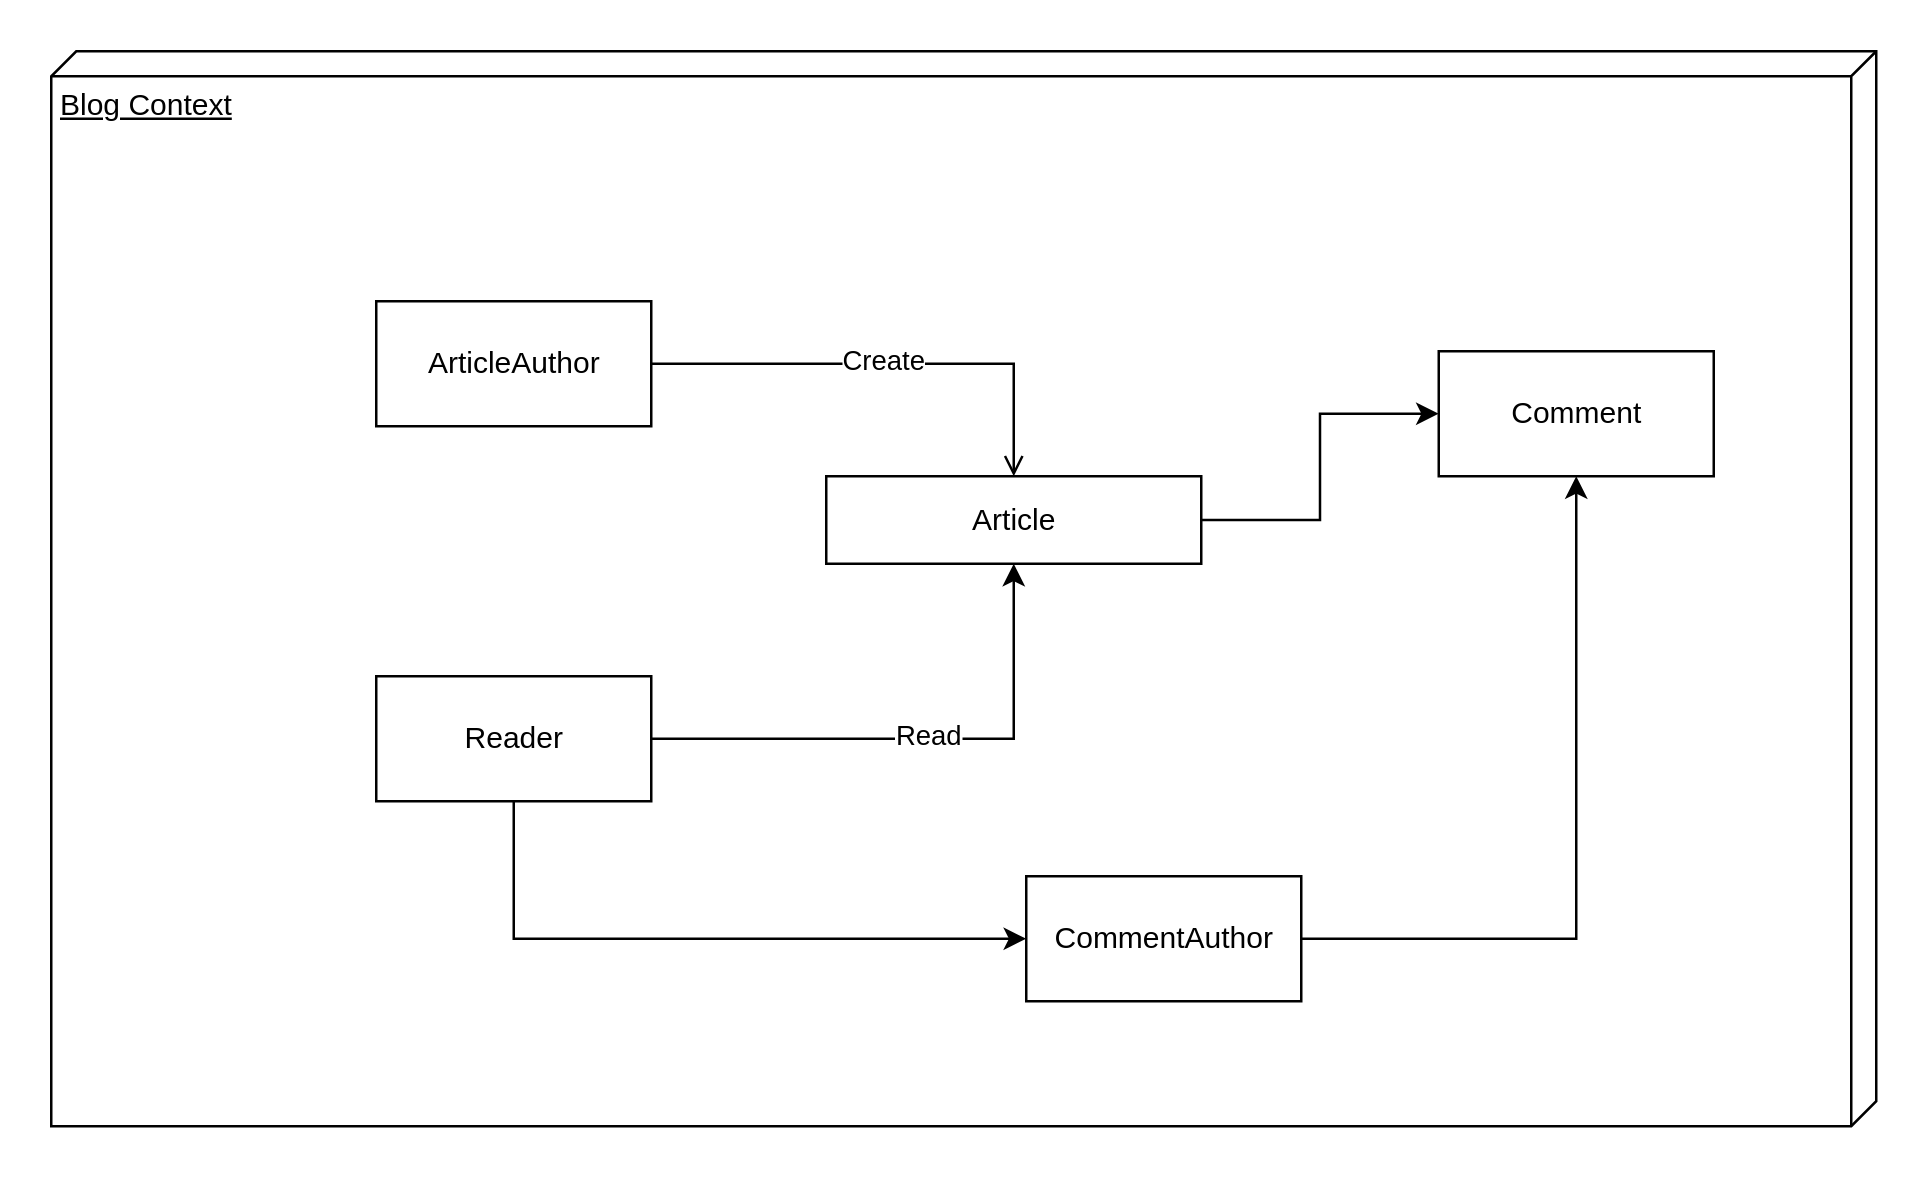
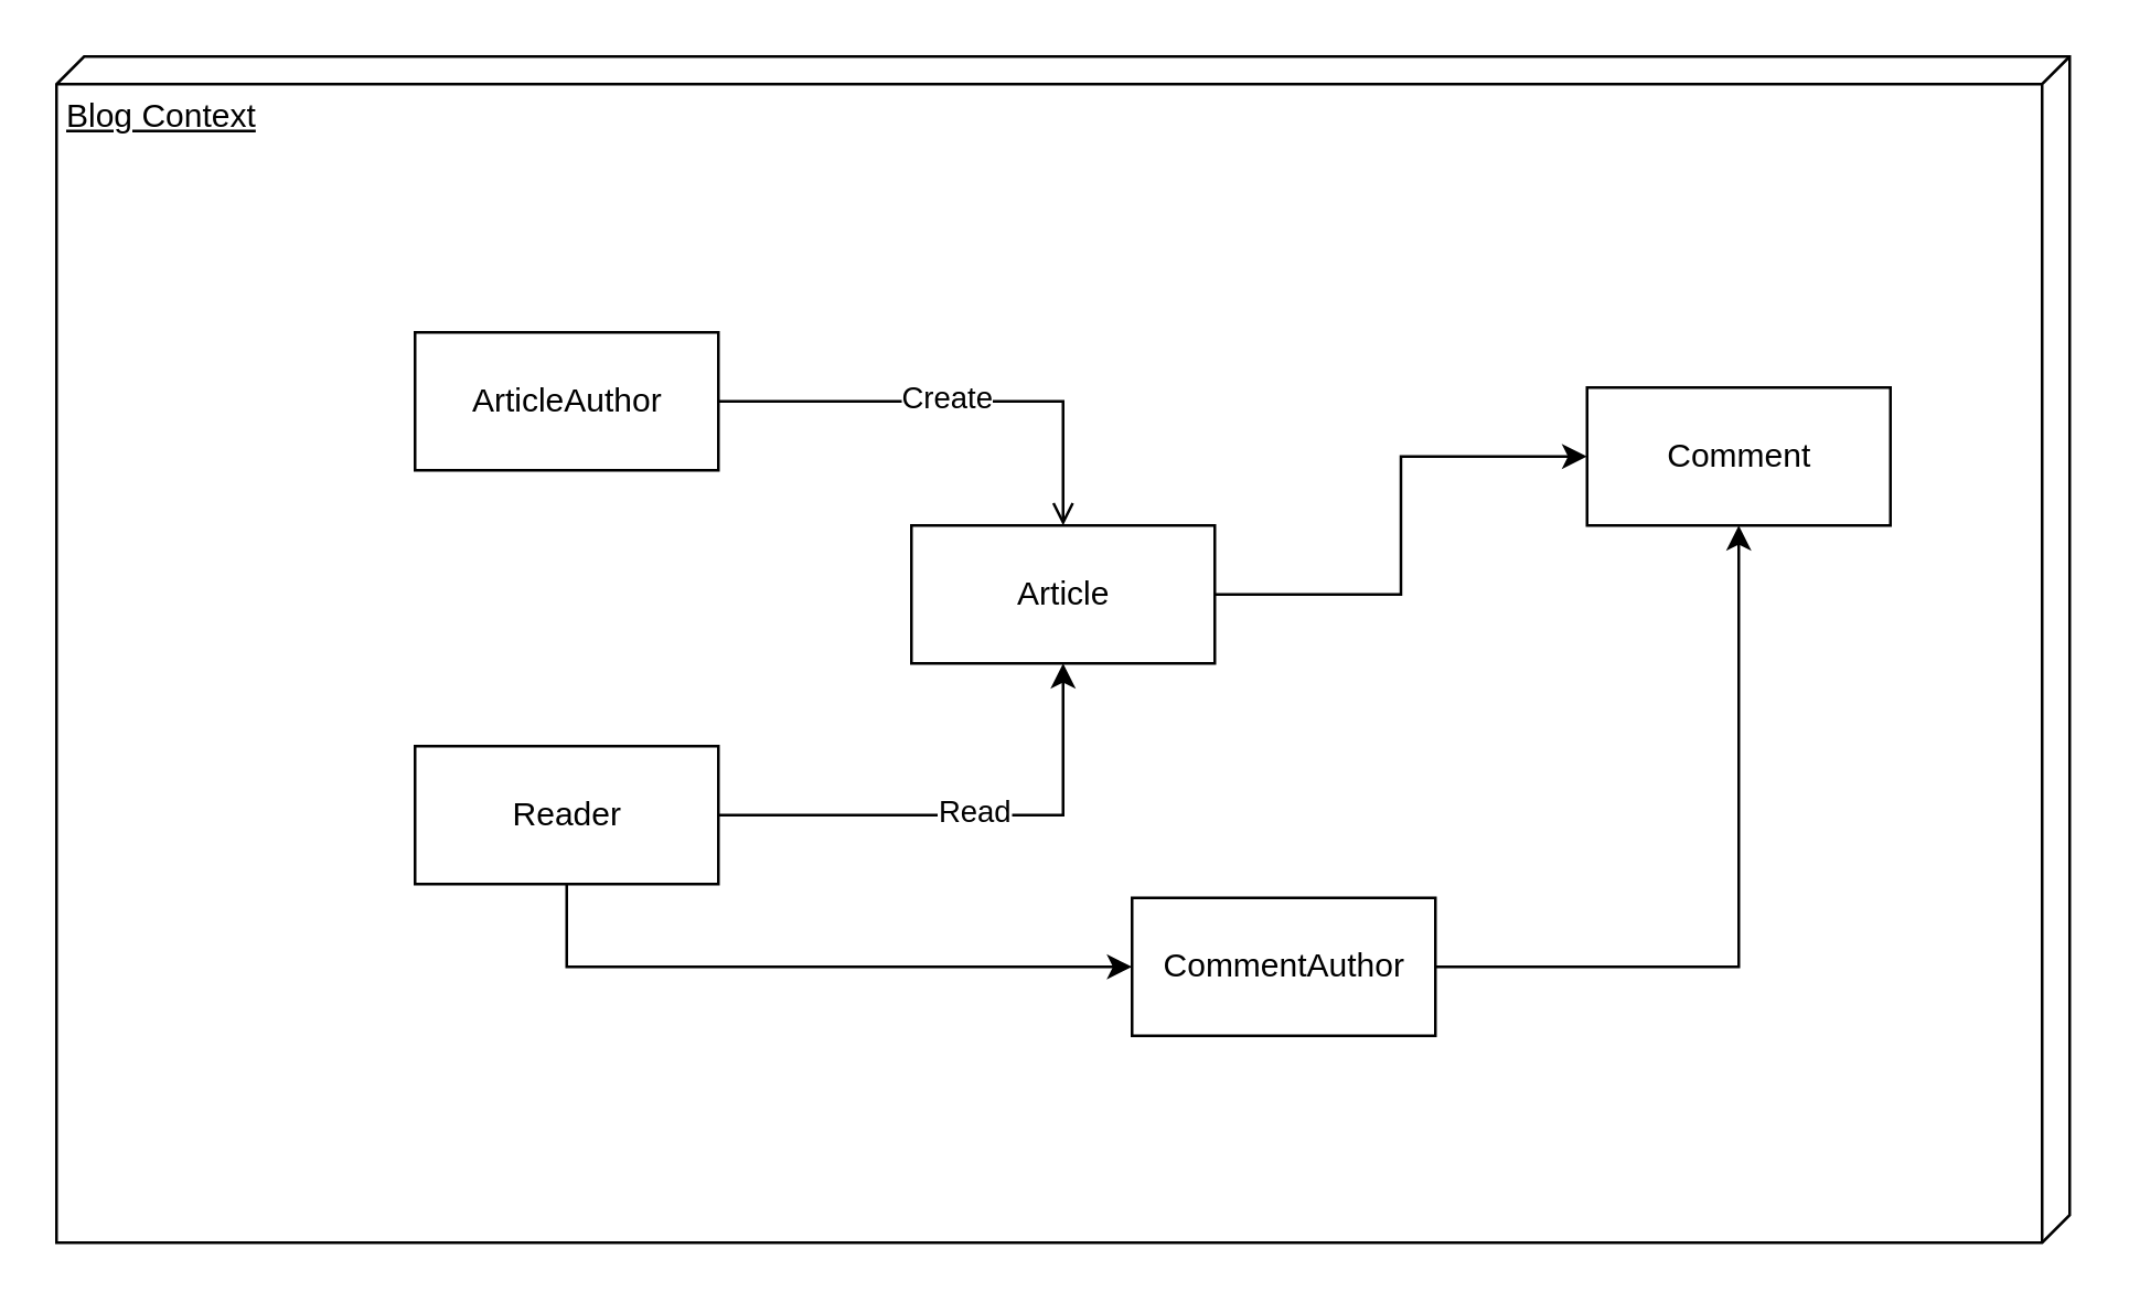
- <mxCell id="4" value="Article" style="html=1;" vertex="1" parent="1"><mxGeometry x="330" y="190" width="150" height="35" as="geometry" /></mxCell>
+ <mxCell id="4" value="Article" style="html=1;" vertex="1" parent="1"><mxGeometry x="330" y="190" width="110" height="50" as="geometry" /></mxCell>
- <mxCell id="14" value="CommentAuthor" style="html=1;" vertex="1" parent="1"><mxGeometry x="410" y="350" width="110" height="50" as="geometry" /></mxCell>
+ <mxCell id="14" value="CommentAuthor" style="html=1;" vertex="1" parent="1"><mxGeometry x="410" y="325" width="110" height="50" as="geometry" /></mxCell>
